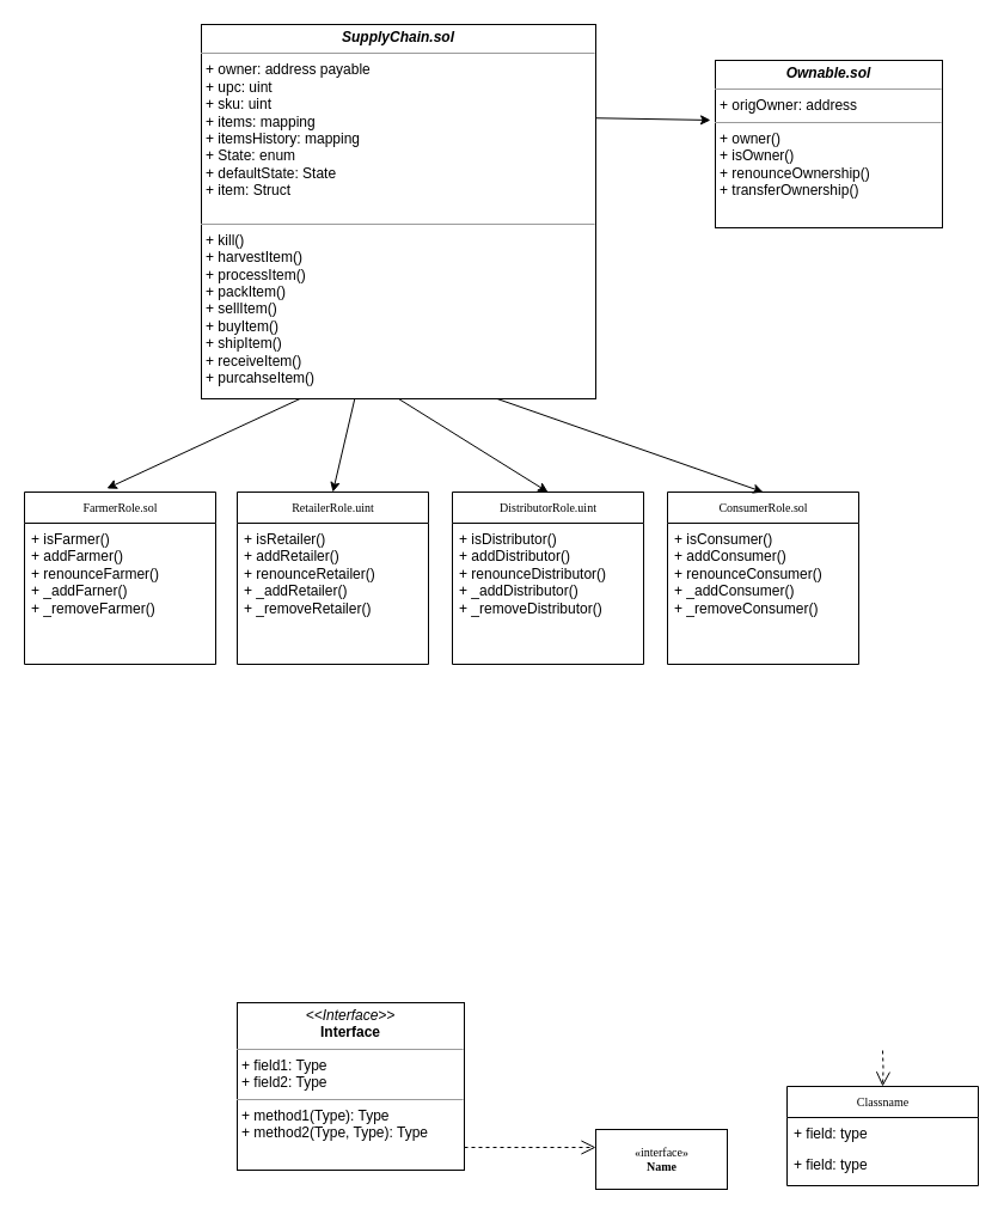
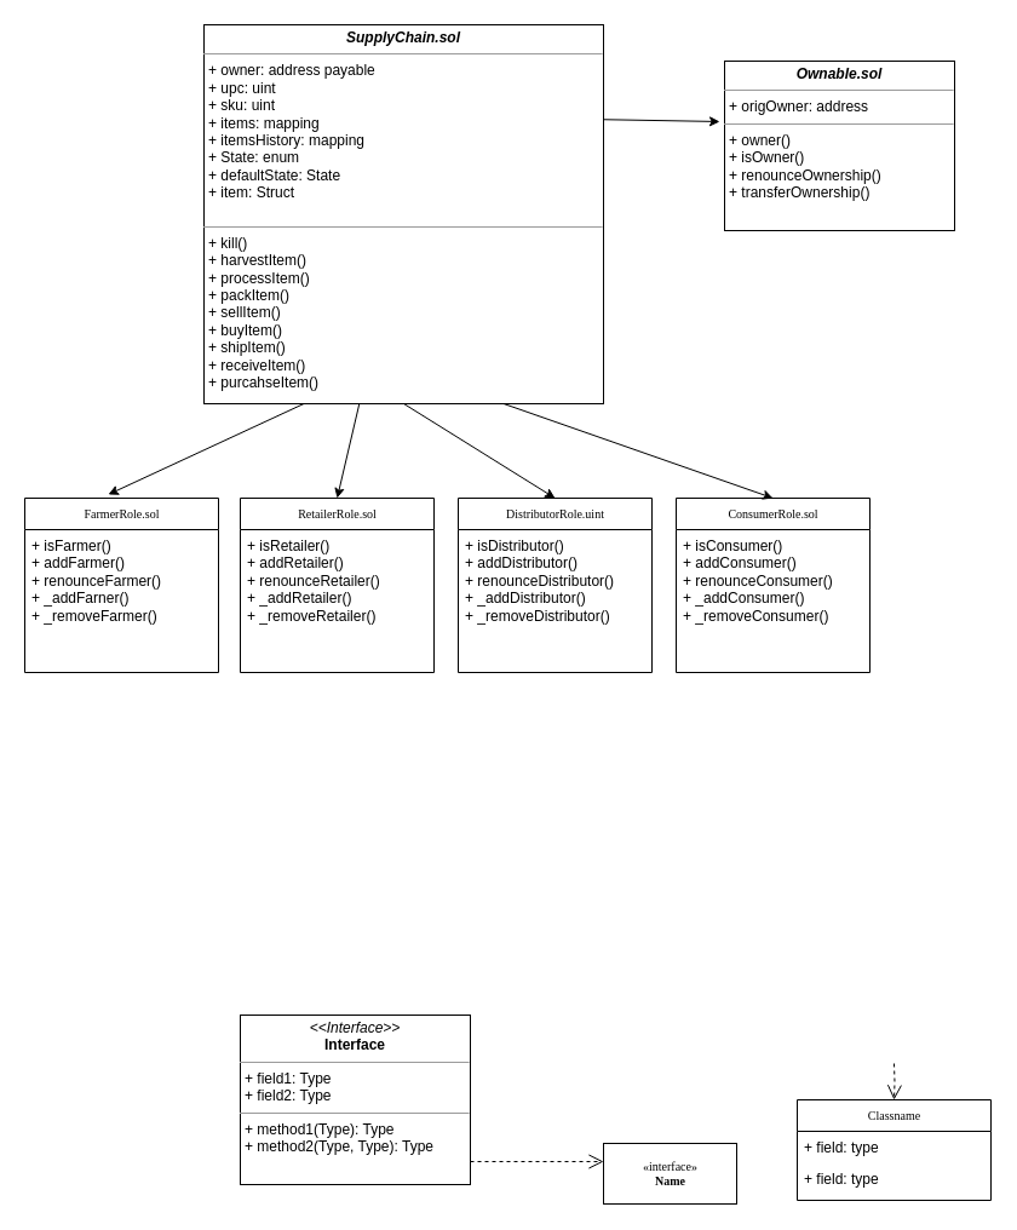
- <mxCell id="18" value="RetailerRole.uint" style="swimlane;html=1;fontStyle=0;childLayout=stackLayout;horizontal=1;startSize=26;fillColor=none;horizontalStack=0;resizeParent=1;resizeLast=0;collapsible=1;marginBottom=0;swimlaneFillColor=#ffffff;rounded=0;shadow=0;comic=0;labelBackgroundColor=none;strokeWidth=1;fontFamily=Verdana;fontSize=10;align=center;" vertex="1" parent="1"><mxGeometry x="198" y="411" width="160" height="144" as="geometry" /></mxCell>
+ <mxCell id="18" value="RetailerRole.sol" style="swimlane;html=1;fontStyle=0;childLayout=stackLayout;horizontal=1;startSize=26;fillColor=none;horizontalStack=0;resizeParent=1;resizeLast=0;collapsible=1;marginBottom=0;swimlaneFillColor=#ffffff;rounded=0;shadow=0;comic=0;labelBackgroundColor=none;strokeWidth=1;fontFamily=Verdana;fontSize=10;align=center;" vertex="1" parent="1"><mxGeometry x="198" y="411" width="160" height="144" as="geometry" /></mxCell>
